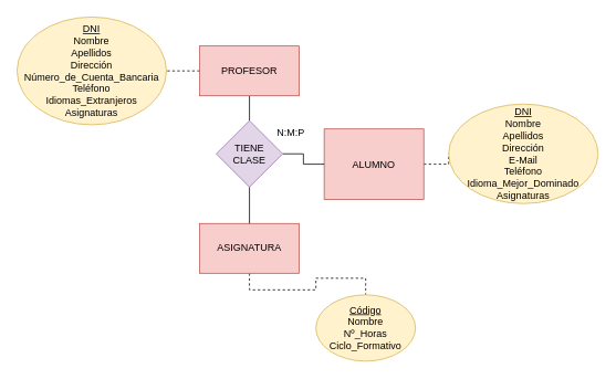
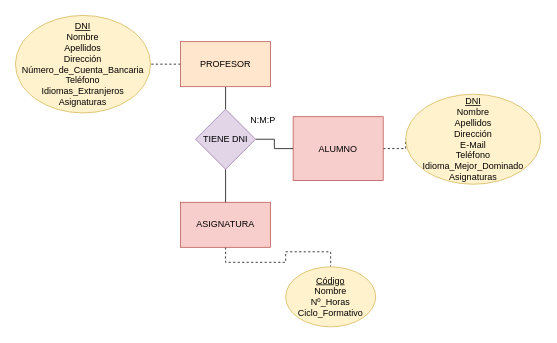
- <mxCell id="4" value="PROFESOR" style="rounded=0;whiteSpace=wrap;html=1;fillColor=#f8cecc;strokeColor=#b85450;" vertex="1" parent="1"><mxGeometry x="240" y="55" width="120" height="60" as="geometry" /></mxCell>
+ <mxCell id="4" value="PROFESOR" style="rounded=0;whiteSpace=wrap;html=1;fillColor=#ffe6cc;strokeColor=#b85450;" vertex="1" parent="1"><mxGeometry x="240" y="55" width="120" height="60" as="geometry" /></mxCell>
- <mxCell id="11" value="TIENE CLASE" style="rhombus;whiteSpace=wrap;html=1;fillColor=#e1d5e7;strokeColor=#9673a6;" vertex="1" parent="1"><mxGeometry x="260" y="145" width="80" height="80" as="geometry" /></mxCell>
+ <mxCell id="11" value="TIENE DNI" style="rhombus;whiteSpace=wrap;html=1;fillColor=#e1d5e7;strokeColor=#9673a6;" vertex="1" parent="1"><mxGeometry x="260" y="145" width="80" height="80" as="geometry" /></mxCell>
